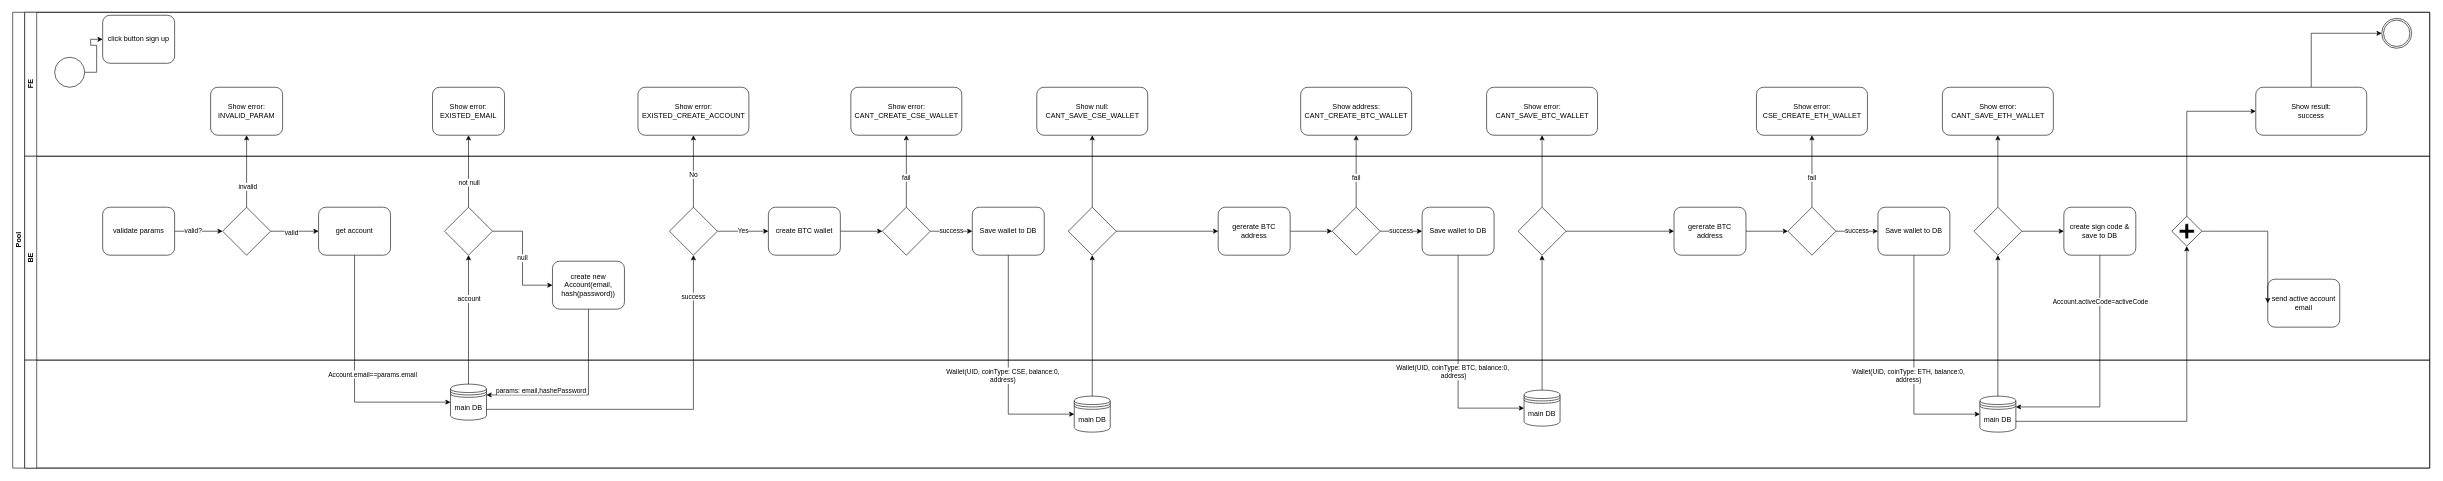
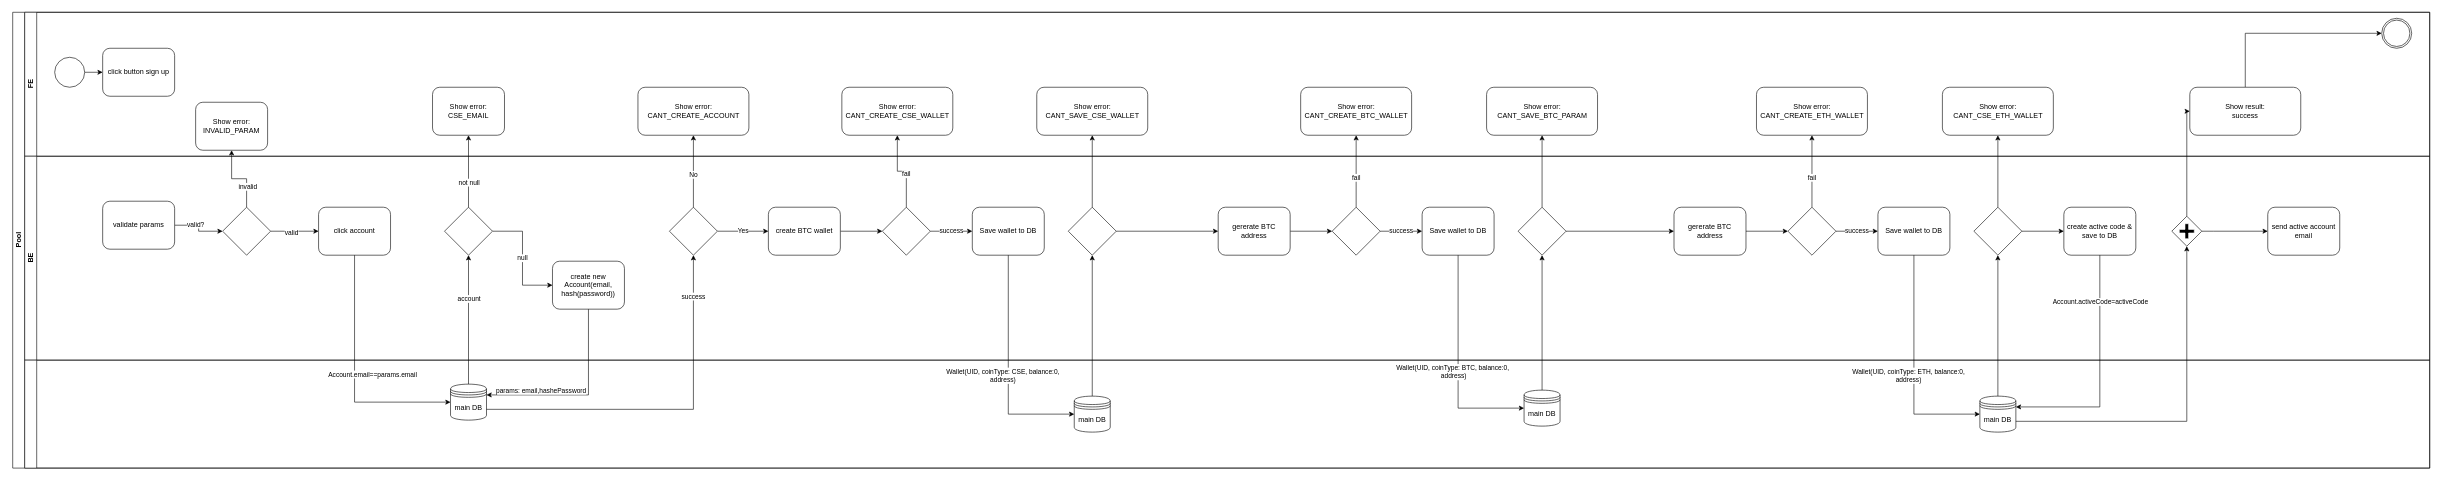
- <mxCell id="6" value="click button sign up" style="shape=ext;rounded=1;html=1;whiteSpace=wrap;" parent="3" vertex="1"><mxGeometry x="130" y="5" width="120" height="80" as="geometry" /></mxCell>
+ <mxCell id="6" value="click button sign up" style="shape=ext;rounded=1;html=1;whiteSpace=wrap;" parent="3" vertex="1"><mxGeometry x="130" y="60" width="120" height="80" as="geometry" /></mxCell>
- <mxCell id="9" value="Show error:&lt;br&gt;INVALID_PARAM" style="shape=ext;rounded=1;html=1;whiteSpace=wrap;" parent="3" vertex="1"><mxGeometry x="310" y="125" width="120" height="80" as="geometry" /></mxCell>
+ <mxCell id="9" value="Show error:&lt;br&gt;INVALID_PARAM" style="shape=ext;rounded=1;html=1;whiteSpace=wrap;" parent="3" vertex="1"><mxGeometry x="285" y="150" width="120" height="80" as="geometry" /></mxCell>
- <mxCell id="10" value="Show error:&lt;br&gt;EXISTED_EMAIL" style="shape=ext;rounded=1;html=1;whiteSpace=wrap;" parent="3" vertex="1"><mxGeometry x="680" y="125" width="120" height="80" as="geometry" /></mxCell>
+ <mxCell id="10" value="Show error:&lt;br&gt;CSE_EMAIL" style="shape=ext;rounded=1;html=1;whiteSpace=wrap;" parent="3" vertex="1"><mxGeometry x="680" y="125" width="120" height="80" as="geometry" /></mxCell>
- <mxCell id="11" value="Show error:&lt;br&gt;EXISTED_CREATE_ACCOUNT" style="shape=ext;rounded=1;html=1;whiteSpace=wrap;" parent="3" vertex="1"><mxGeometry x="1022.5" y="125" width="185" height="80" as="geometry" /></mxCell>
+ <mxCell id="11" value="Show error:&lt;br&gt;CANT_CREATE_ACCOUNT" style="shape=ext;rounded=1;html=1;whiteSpace=wrap;" parent="3" vertex="1"><mxGeometry x="1022.5" y="125" width="185" height="80" as="geometry" /></mxCell>
- <mxCell id="8" value="Show error:&lt;br&gt;CANT_CREATE_CSE_WALLET" style="shape=ext;rounded=1;html=1;whiteSpace=wrap;" parent="3" vertex="1"><mxGeometry x="1377.5" y="125" width="185" height="80" as="geometry" /></mxCell>
+ <mxCell id="8" value="Show error:&lt;br&gt;CANT_CREATE_CSE_WALLET" style="shape=ext;rounded=1;html=1;whiteSpace=wrap;" parent="3" vertex="1"><mxGeometry x="1362.5" y="125" width="185" height="80" as="geometry" /></mxCell>
- <mxCell id="12" value="Show null:&lt;br&gt;CANT_SAVE_CSE_WALLET" style="shape=ext;rounded=1;html=1;whiteSpace=wrap;" parent="3" vertex="1"><mxGeometry x="1687.5" y="125" width="185" height="80" as="geometry" /></mxCell>
+ <mxCell id="12" value="Show error:&lt;br&gt;CANT_SAVE_CSE_WALLET" style="shape=ext;rounded=1;html=1;whiteSpace=wrap;" parent="3" vertex="1"><mxGeometry x="1687.5" y="125" width="185" height="80" as="geometry" /></mxCell>
- <mxCell id="35" value="Show address:&lt;br&gt;CANT_CREATE_BTC_WALLET" style="shape=ext;rounded=1;html=1;whiteSpace=wrap;" parent="15" vertex="1"><mxGeometry x="2127.5" y="-115" width="185" height="80" as="geometry" /></mxCell>
+ <mxCell id="35" value="Show error:&lt;br&gt;CANT_CREATE_BTC_WALLET" style="shape=ext;rounded=1;html=1;whiteSpace=wrap;" parent="15" vertex="1"><mxGeometry x="2127.5" y="-115" width="185" height="80" as="geometry" /></mxCell>
- <mxCell id="36" value="Show error:&lt;br&gt;CANT_SAVE_BTC_WALLET" style="shape=ext;rounded=1;html=1;whiteSpace=wrap;" parent="15" vertex="1"><mxGeometry x="2437.5" y="-115" width="185" height="80" as="geometry" /></mxCell>
+ <mxCell id="36" value="Show error:&lt;br&gt;CANT_SAVE_BTC_PARAM" style="shape=ext;rounded=1;html=1;whiteSpace=wrap;" parent="15" vertex="1"><mxGeometry x="2437.5" y="-115" width="185" height="80" as="geometry" /></mxCell>
- <mxCell id="47" value="Show error:&lt;br&gt;CSE_CREATE_ETH_WALLET" style="shape=ext;rounded=1;html=1;whiteSpace=wrap;" parent="15" vertex="1"><mxGeometry x="2887.5" y="-115" width="185" height="80" as="geometry" /></mxCell>
+ <mxCell id="47" value="Show error:&lt;br&gt;CANT_CREATE_ETH_WALLET" style="shape=ext;rounded=1;html=1;whiteSpace=wrap;" parent="15" vertex="1"><mxGeometry x="2887.5" y="-115" width="185" height="80" as="geometry" /></mxCell>
- <mxCell id="48" value="Show error:&lt;br&gt;CANT_SAVE_ETH_WALLET" style="shape=ext;rounded=1;html=1;whiteSpace=wrap;" parent="15" vertex="1"><mxGeometry x="3197.5" y="-115" width="185" height="80" as="geometry" /></mxCell>
+ <mxCell id="48" value="Show error:&lt;br&gt;CANT_CSE_ETH_WALLET" style="shape=ext;rounded=1;html=1;whiteSpace=wrap;" parent="15" vertex="1"><mxGeometry x="3197.5" y="-115" width="185" height="80" as="geometry" /></mxCell>
- <mxCell id="14" value="Show result:&lt;br&gt;success" style="shape=ext;rounded=1;html=1;whiteSpace=wrap;" parent="3" vertex="1"><mxGeometry x="3720" y="125" width="185" height="80" as="geometry" /></mxCell>
+ <mxCell id="14" value="Show result:&lt;br&gt;success" style="shape=ext;rounded=1;html=1;whiteSpace=wrap;" parent="3" vertex="1"><mxGeometry x="3610" y="125" width="185" height="80" as="geometry" /></mxCell>
- <mxCell id="24" value="validate params" style="shape=ext;rounded=1;html=1;whiteSpace=wrap;" parent="15" vertex="1"><mxGeometry x="130" y="85" width="120" height="80" as="geometry" /></mxCell>
+ <mxCell id="24" value="validate params" style="shape=ext;rounded=1;html=1;whiteSpace=wrap;" parent="15" vertex="1"><mxGeometry x="130" y="75" width="120" height="80" as="geometry" /></mxCell>
- <mxCell id="18" value="get account" style="shape=ext;rounded=1;html=1;whiteSpace=wrap;" parent="15" vertex="1"><mxGeometry x="490" y="85" width="120" height="80" as="geometry" /></mxCell>
+ <mxCell id="18" value="click account" style="shape=ext;rounded=1;html=1;whiteSpace=wrap;" parent="15" vertex="1"><mxGeometry x="490" y="85" width="120" height="80" as="geometry" /></mxCell>
- <mxCell id="58" value="create sign code &amp;amp; save to DB" style="shape=ext;rounded=1;html=1;whiteSpace=wrap;" parent="15" vertex="1"><mxGeometry x="3400" y="85" width="120" height="80" as="geometry" /></mxCell>
+ <mxCell id="58" value="create active code &amp;amp; save to DB" style="shape=ext;rounded=1;html=1;whiteSpace=wrap;" parent="15" vertex="1"><mxGeometry x="3400" y="85" width="120" height="80" as="geometry" /></mxCell>
- <mxCell id="60" value="send active account email" style="shape=ext;rounded=1;html=1;whiteSpace=wrap;" parent="15" vertex="1"><mxGeometry x="3740" y="205" width="120" height="80" as="geometry" /></mxCell>
+ <mxCell id="60" value="send active account email" style="shape=ext;rounded=1;html=1;whiteSpace=wrap;" parent="15" vertex="1"><mxGeometry x="3740" y="85" width="120" height="80" as="geometry" /></mxCell>
